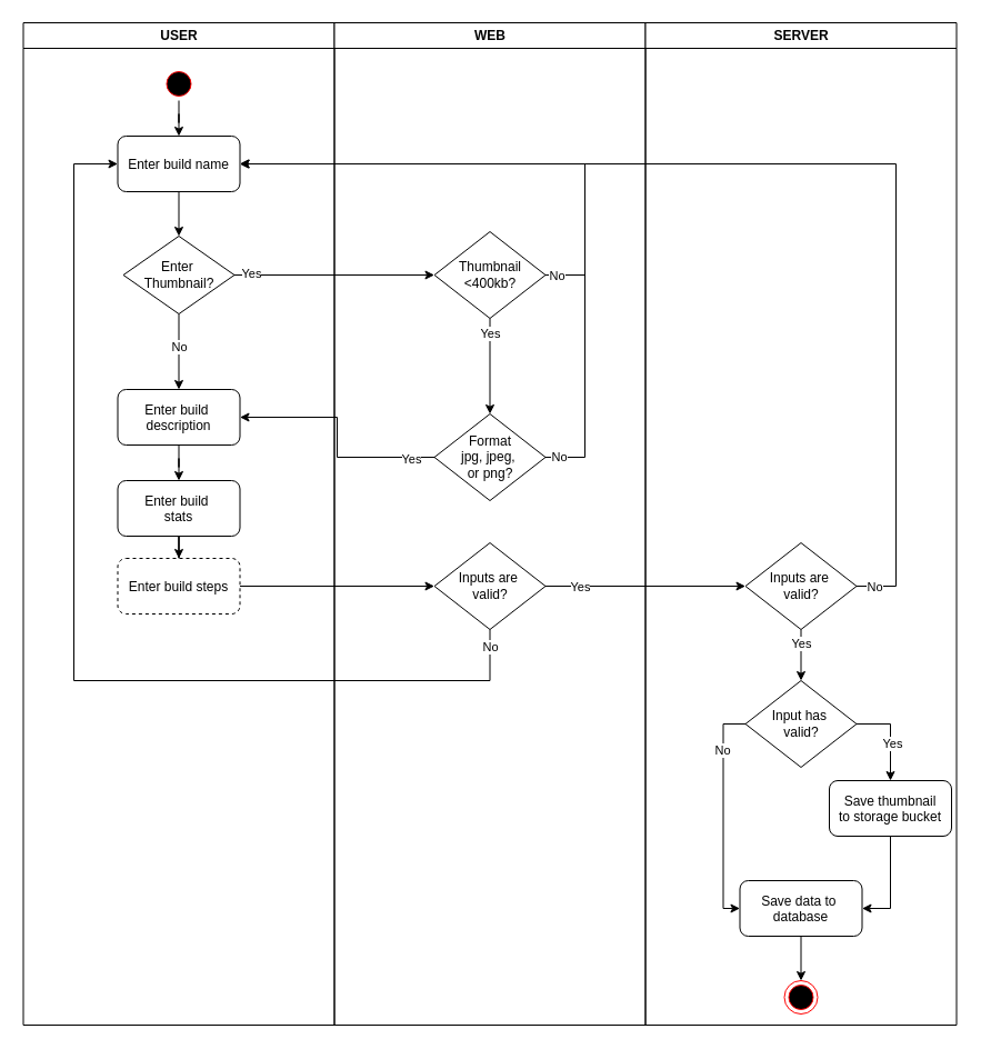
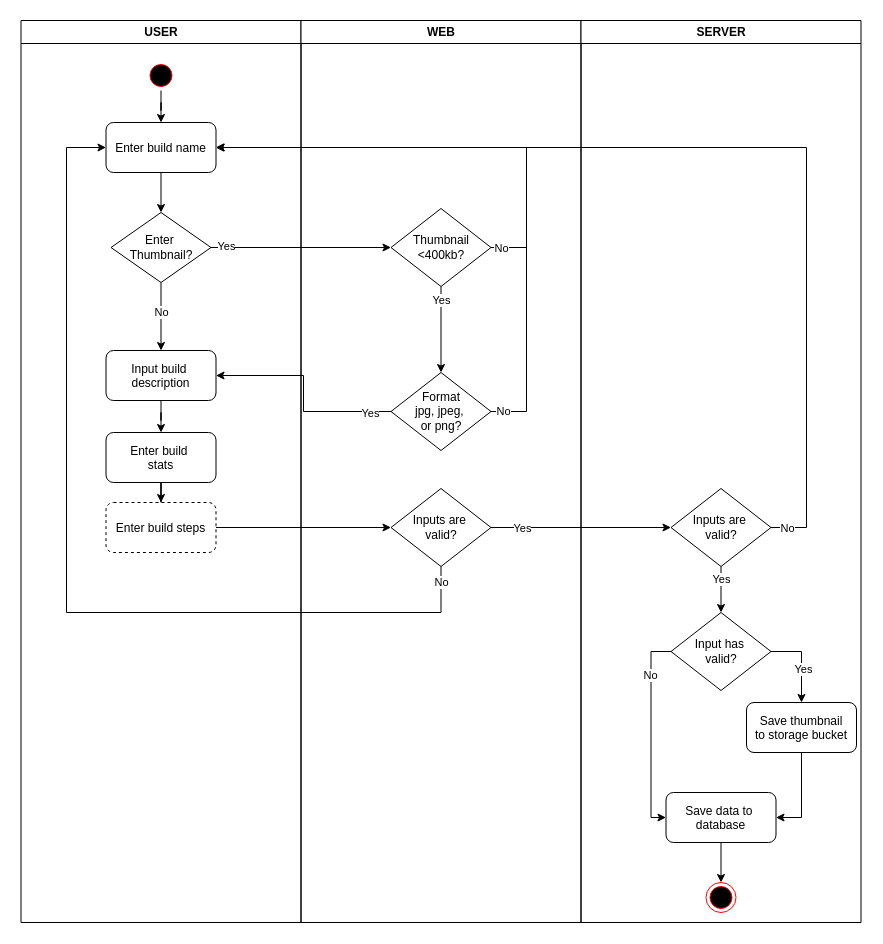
- <mxCell id="8" value="Enter build &#10;description" style="rounded=1;" vertex="1" parent="2"><mxGeometry x="85" y="330" width="110" height="50" as="geometry" /></mxCell>
+ <mxCell id="8" value="Input build &#10;description" style="rounded=1;" vertex="1" parent="2"><mxGeometry x="85" y="330" width="110" height="50" as="geometry" /></mxCell>
